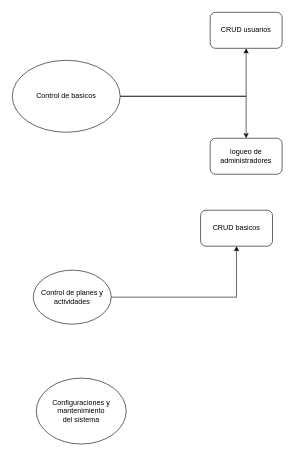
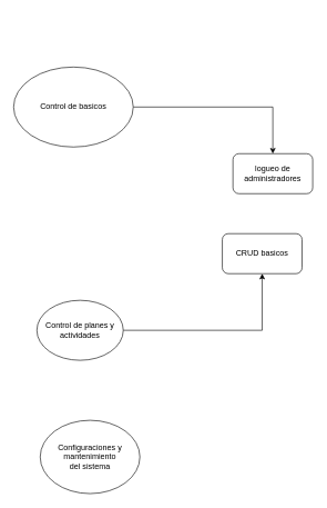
- <mxCell id="5" value="CRUD usuarios" style="rounded=1;whiteSpace=wrap;html=1;" vertex="1" parent="1"><mxGeometry x="350" y="20" width="120" height="60" as="geometry" /></mxCell>
- <mxCell id="2" style="edgeStyle=orthogonalEdgeStyle;rounded=0;orthogonalLoop=1;jettySize=auto;html=1;" edge="1" parent="1" source="4" target="5"><mxGeometry relative="1" as="geometry" /></mxCell>
